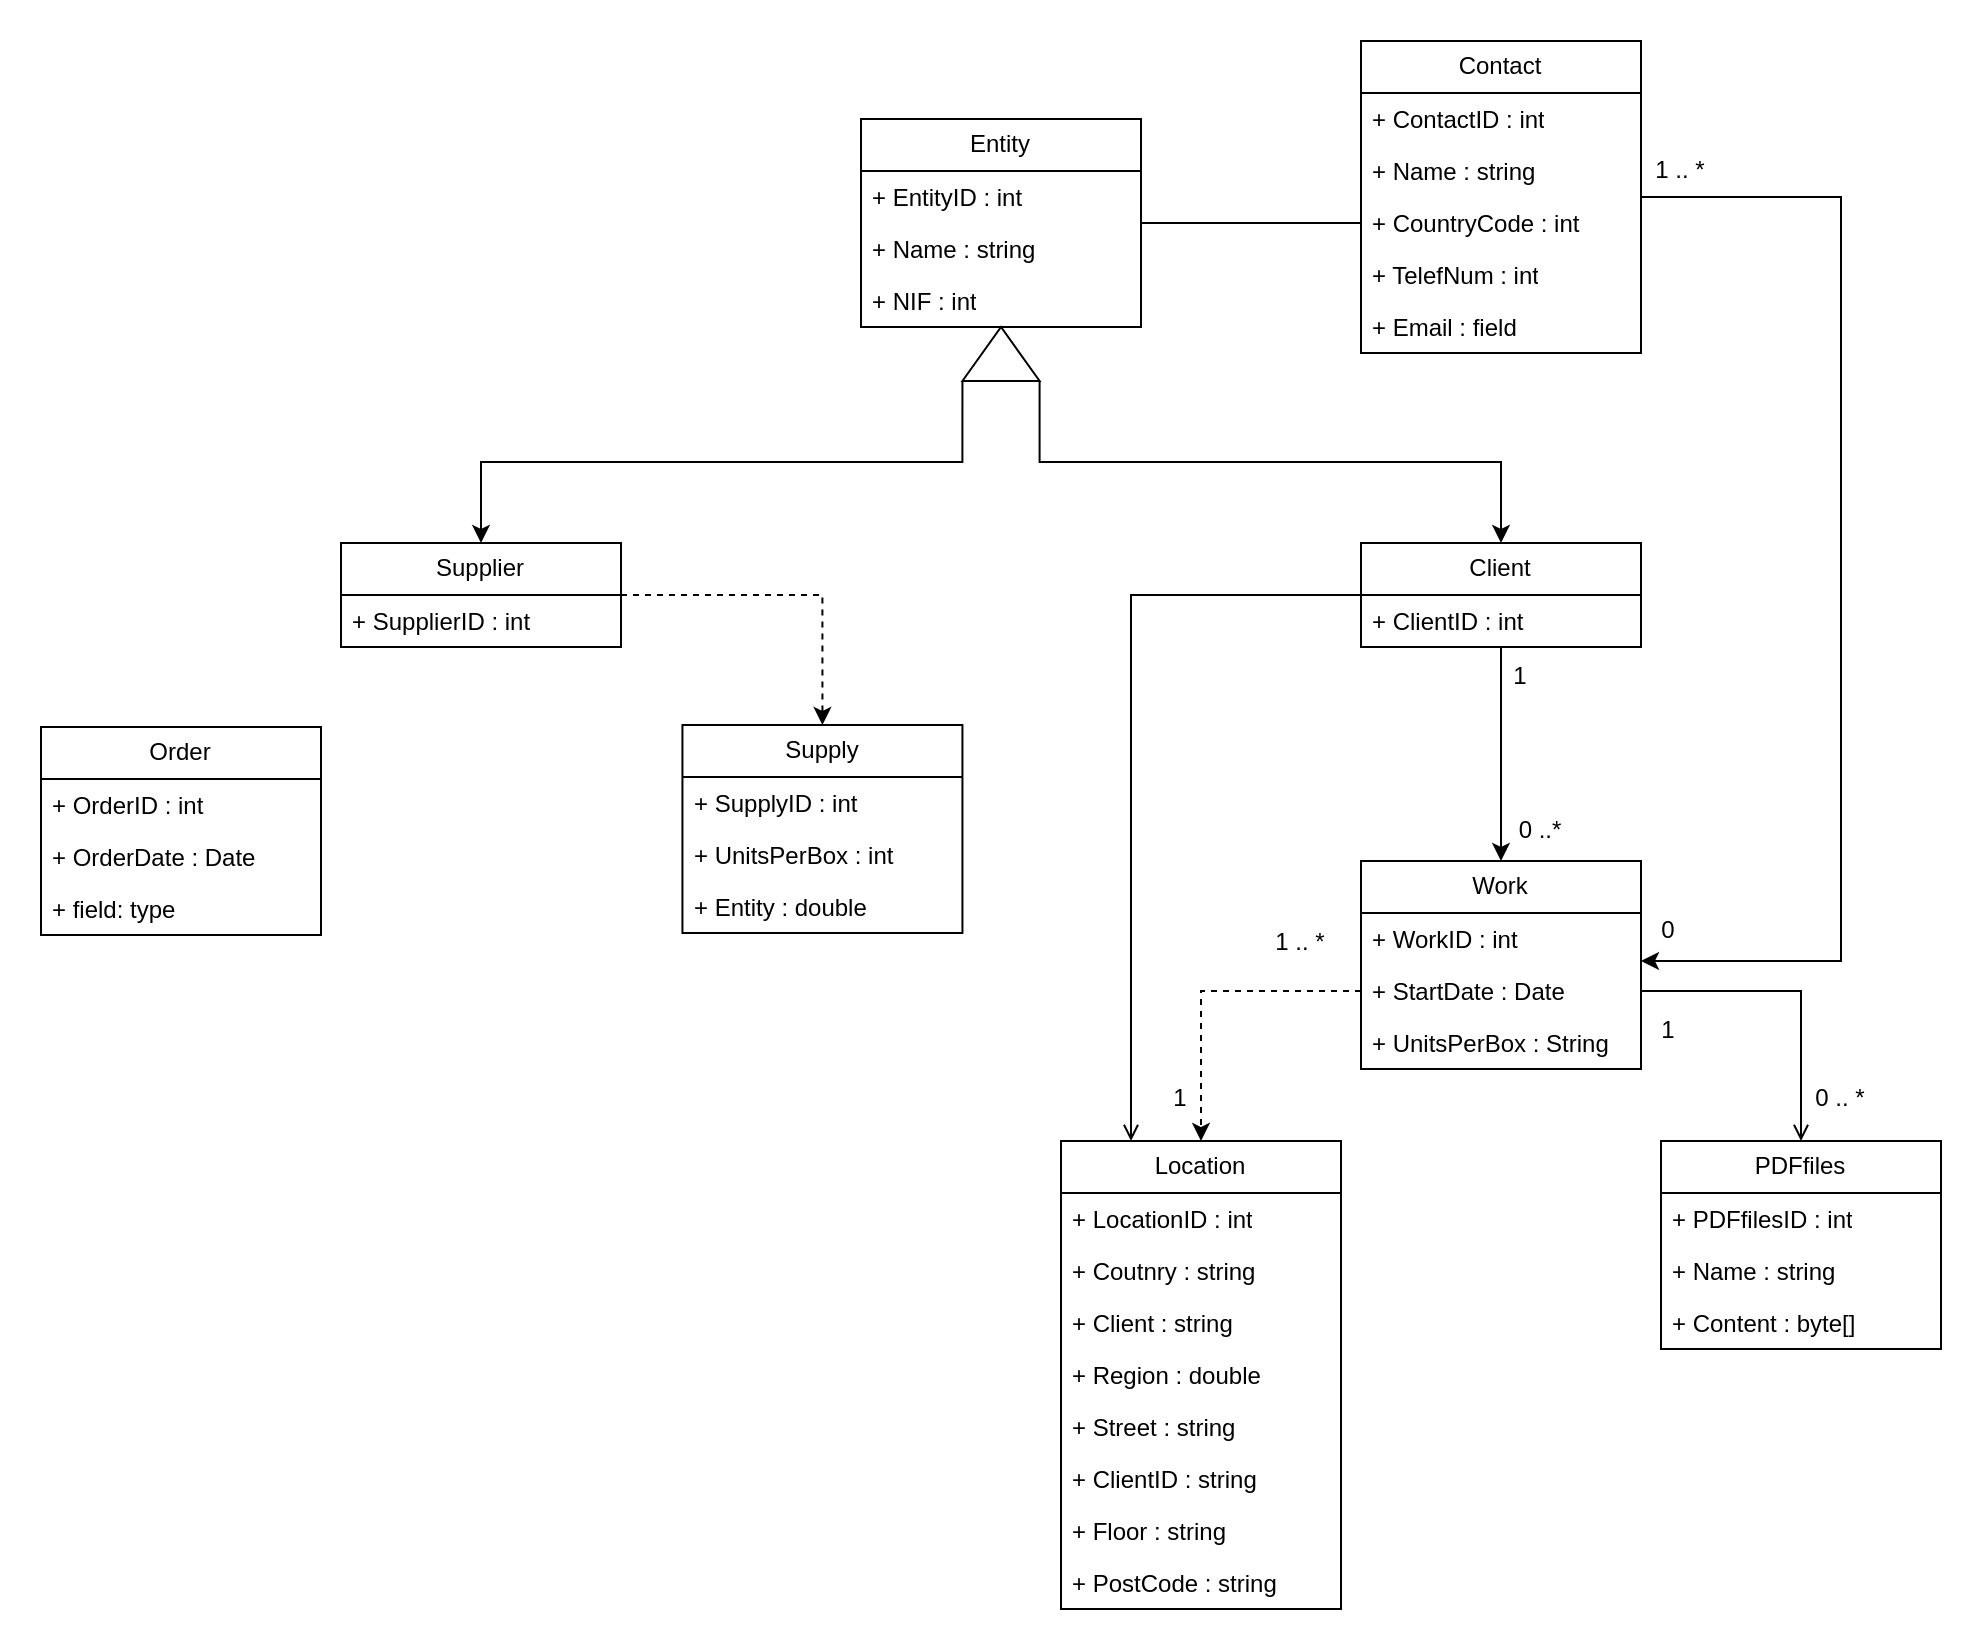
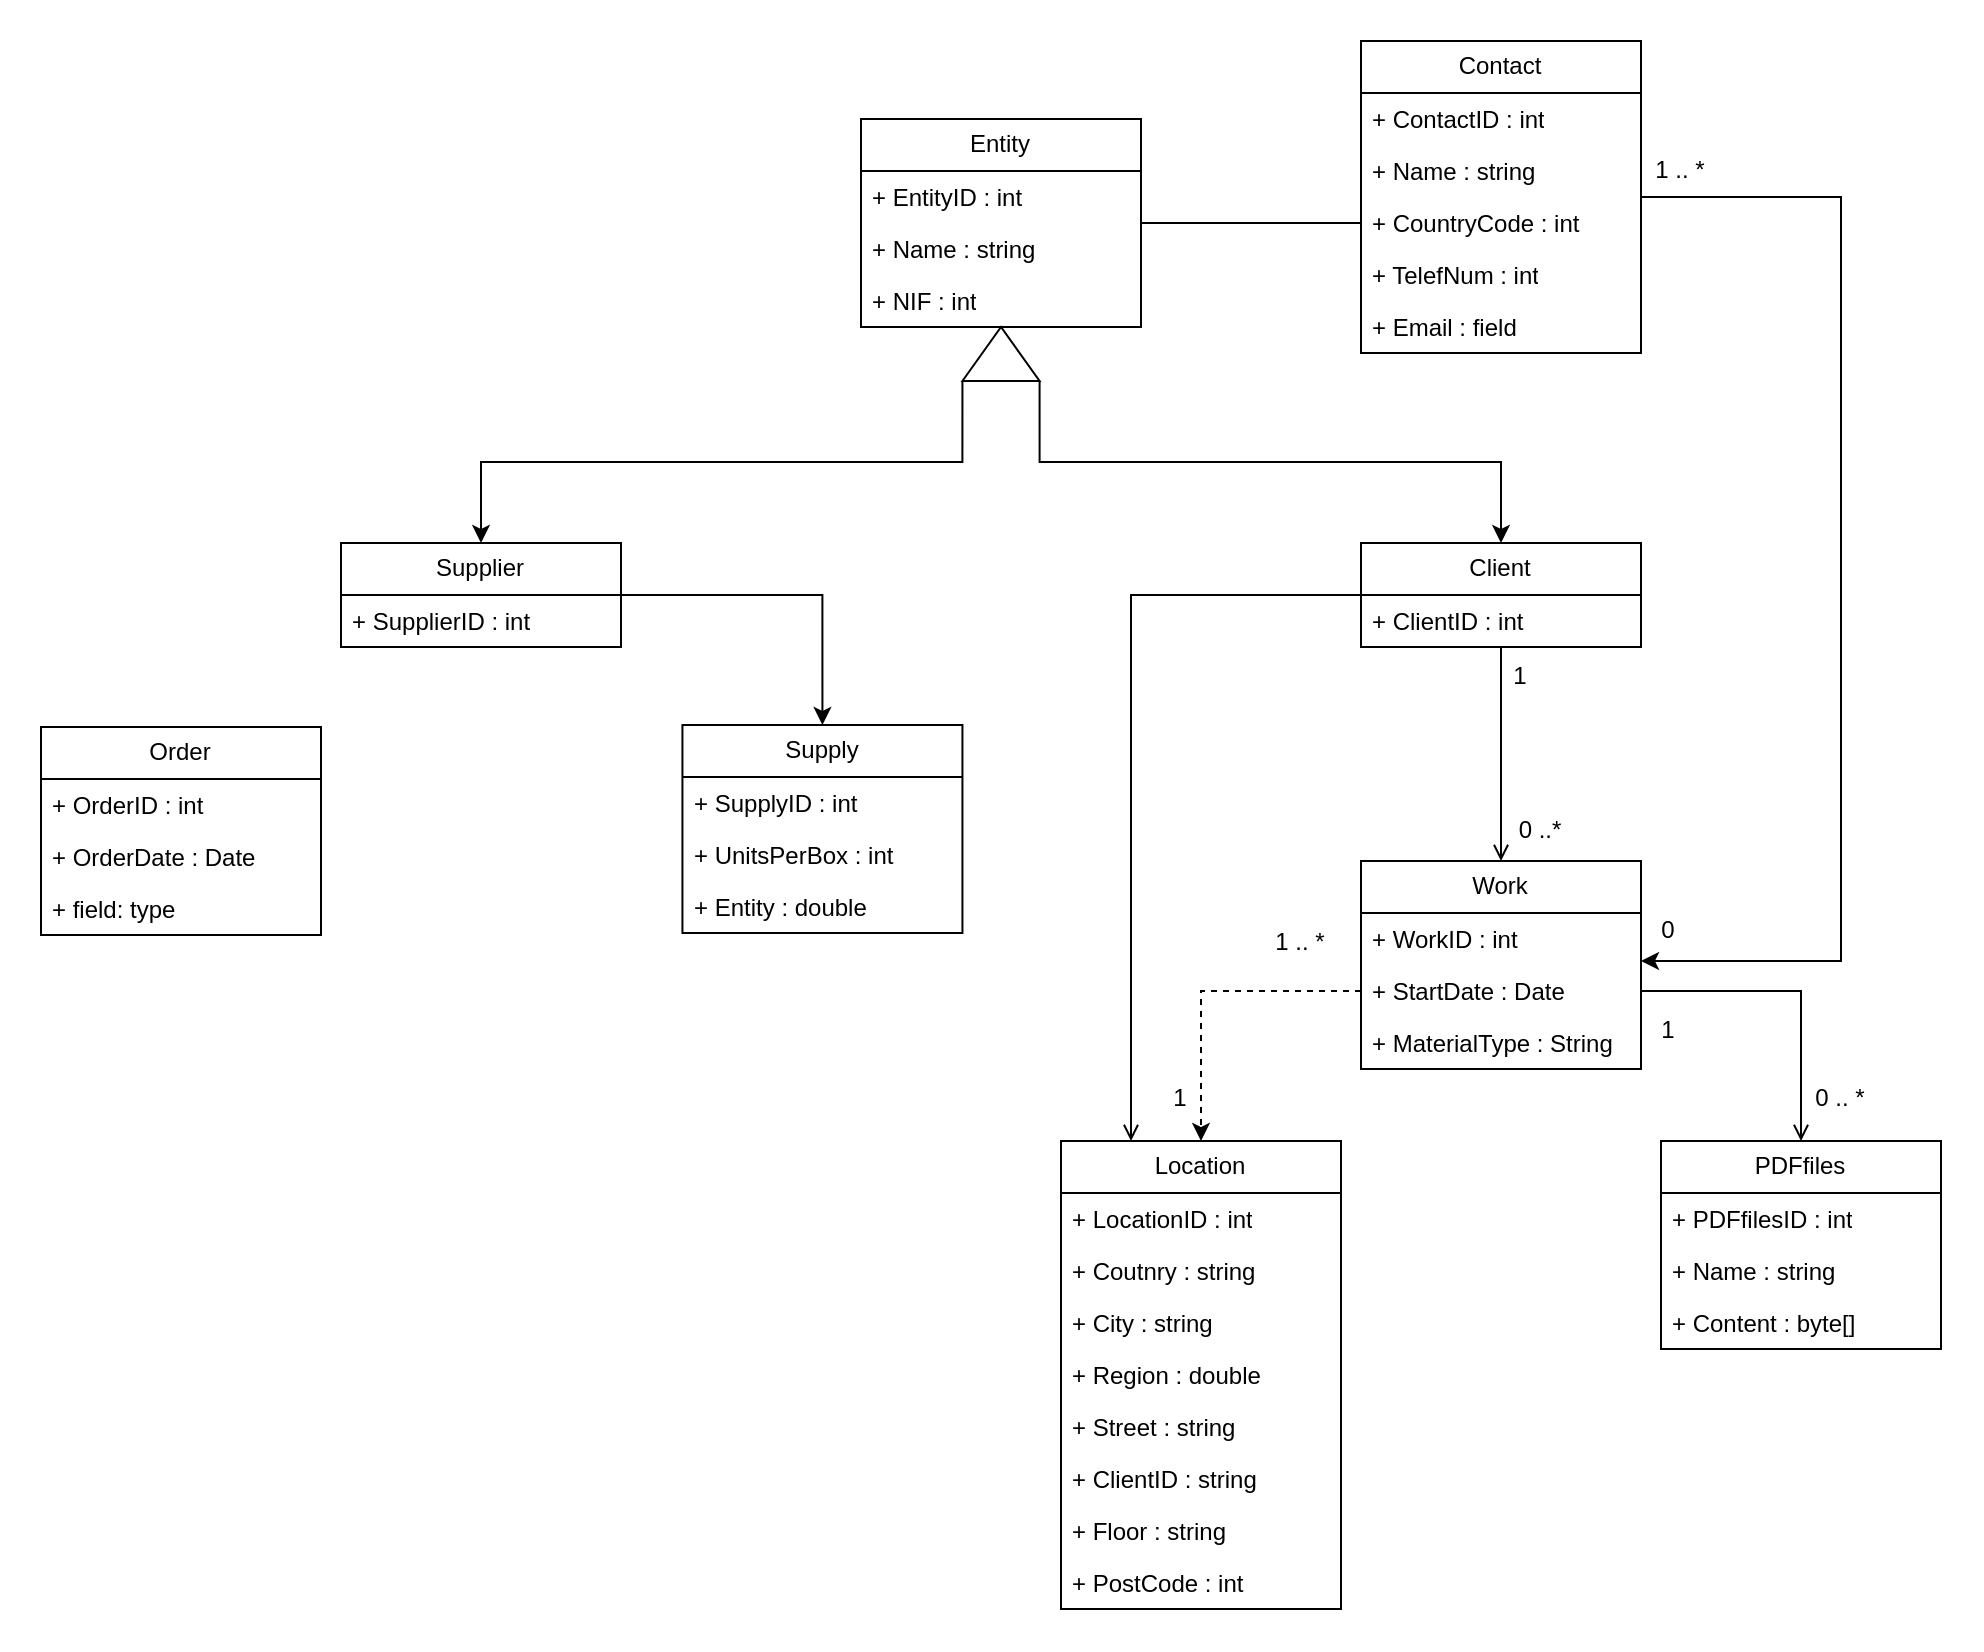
- <mxCell id="39" style="edgeStyle=orthogonalEdgeStyle;rounded=0;orthogonalLoop=1;jettySize=auto;html=1;entryX=0.5;entryY=0;entryDx=0;entryDy=0;dashed=1;" edge="1" parent="1" source="40" target="51"><mxGeometry relative="1" as="geometry" /></mxCell>
+ <mxCell id="39" style="edgeStyle=orthogonalEdgeStyle;rounded=0;orthogonalLoop=1;jettySize=auto;html=1;entryX=0.5;entryY=0;entryDx=0;entryDy=0;" edge="1" parent="1" source="40" target="51"><mxGeometry relative="1" as="geometry" /></mxCell>
- <mxCell id="32" style="edgeStyle=orthogonalEdgeStyle;rounded=0;orthogonalLoop=1;jettySize=auto;html=1;entryX=0.5;entryY=0;entryDx=0;entryDy=0;" edge="1" parent="1" source="34" target="22"><mxGeometry relative="1" as="geometry" /></mxCell>
+ <mxCell id="32" style="edgeStyle=orthogonalEdgeStyle;rounded=0;orthogonalLoop=1;jettySize=auto;html=1;entryX=0.5;entryY=0;entryDx=0;entryDy=0;endArrow=open;" edge="1" parent="1" source="34" target="22"><mxGeometry relative="1" as="geometry" /></mxCell>
- <mxCell id="25" value="+ UnitsPerBox : String" style="text;strokeColor=none;fillColor=none;align=left;verticalAlign=top;spacingLeft=4;spacingRight=4;overflow=hidden;rotatable=0;points=[[0,0.5],[1,0.5]];portConstraint=eastwest;whiteSpace=wrap;html=1;" vertex="1" parent="22"><mxGeometry y="78" width="140" height="26" as="geometry" /></mxCell>
+ <mxCell id="25" value="+ MaterialType : String" style="text;strokeColor=none;fillColor=none;align=left;verticalAlign=top;spacingLeft=4;spacingRight=4;overflow=hidden;rotatable=0;points=[[0,0.5],[1,0.5]];portConstraint=eastwest;whiteSpace=wrap;html=1;" vertex="1" parent="22"><mxGeometry y="78" width="140" height="26" as="geometry" /></mxCell>
- <mxCell id="12" value="+ Client : string" style="text;strokeColor=none;fillColor=none;align=left;verticalAlign=top;spacingLeft=4;spacingRight=4;overflow=hidden;rotatable=0;points=[[0,0.5],[1,0.5]];portConstraint=eastwest;whiteSpace=wrap;html=1;" vertex="1" parent="9"><mxGeometry y="78" width="140" height="26" as="geometry" /></mxCell>
+ <mxCell id="12" value="+ City : string" style="text;strokeColor=none;fillColor=none;align=left;verticalAlign=top;spacingLeft=4;spacingRight=4;overflow=hidden;rotatable=0;points=[[0,0.5],[1,0.5]];portConstraint=eastwest;whiteSpace=wrap;html=1;" vertex="1" parent="9"><mxGeometry y="78" width="140" height="26" as="geometry" /></mxCell>
- <mxCell id="17" value="+ PostCode : string" style="text;strokeColor=none;fillColor=none;align=left;verticalAlign=top;spacingLeft=4;spacingRight=4;overflow=hidden;rotatable=0;points=[[0,0.5],[1,0.5]];portConstraint=eastwest;whiteSpace=wrap;html=1;" vertex="1" parent="9"><mxGeometry y="208" width="140" height="26" as="geometry" /></mxCell>
+ <mxCell id="17" value="+ PostCode : int" style="text;strokeColor=none;fillColor=none;align=left;verticalAlign=top;spacingLeft=4;spacingRight=4;overflow=hidden;rotatable=0;points=[[0,0.5],[1,0.5]];portConstraint=eastwest;whiteSpace=wrap;html=1;" vertex="1" parent="9"><mxGeometry y="208" width="140" height="26" as="geometry" /></mxCell>
